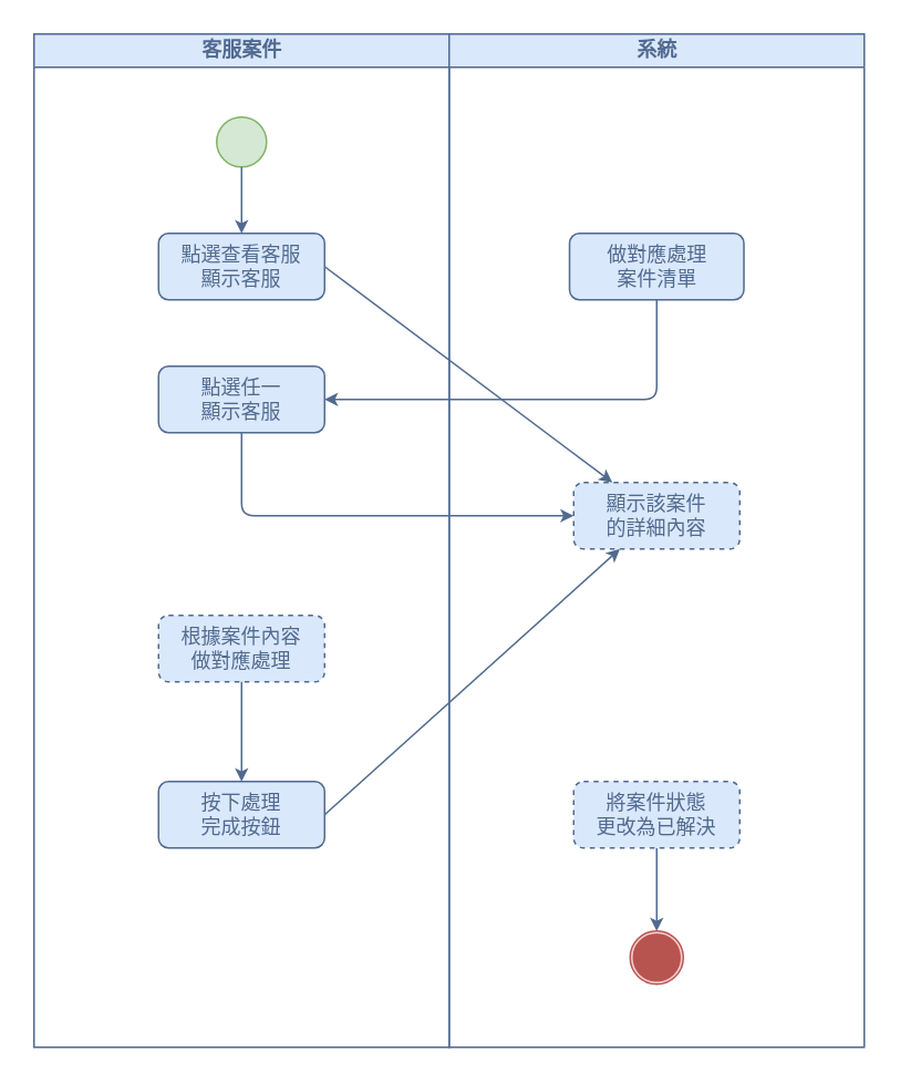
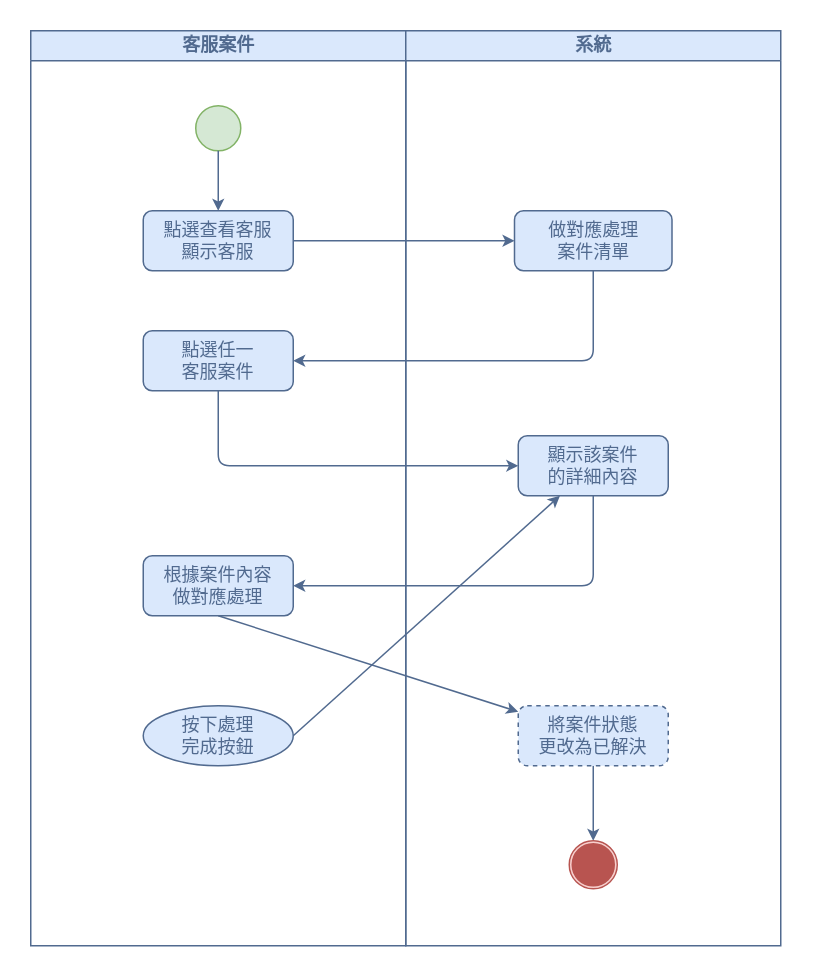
- <mxCell id="18" style="edgeStyle=none;rounded=1;html=1;labelBackgroundColor=none;startArrow=none;startFill=0;startSize=5;endArrow=classic;endFill=1;endSize=5;jettySize=auto;orthogonalLoop=1;strokeWidth=1;fontFamily=Verdana;fontSize=12;strokeColor=#516A8F;arcSize=15;exitX=1;exitY=0.5;exitDx=0;exitDy=0;" parent="1" source="3" target="12" edge="1"><mxGeometry relative="1" as="geometry"><mxPoint x="200" y="280" as="sourcePoint" /><mxPoint x="300" y="170" as="targetPoint" /></mxGeometry></mxCell>
+ <mxCell id="18" style="edgeStyle=none;rounded=1;html=1;labelBackgroundColor=none;startArrow=none;startFill=0;startSize=5;endArrow=classic;endFill=1;endSize=5;jettySize=auto;orthogonalLoop=1;strokeWidth=1;fontFamily=Verdana;fontSize=12;strokeColor=#516A8F;arcSize=15;exitX=1;exitY=0.5;exitDx=0;exitDy=0;entryX=0;entryY=0.5;entryDx=0;entryDy=0;" parent="1" source="3" target="11" edge="1"><mxGeometry relative="1" as="geometry"><mxPoint x="200" y="280" as="sourcePoint" /><mxPoint x="300" y="170" as="targetPoint" /></mxGeometry></mxCell>
- <mxCell id="6" value="&lt;font color=&quot;#516a8f&quot;&gt;點選任一&lt;br&gt;顯示客服&lt;/font&gt;" style="rounded=1;whiteSpace=wrap;html=1;shadow=0;comic=0;labelBackgroundColor=none;strokeWidth=1;fontFamily=Verdana;fontSize=12;align=center;arcSize=15;fillColor=#dae8fc;strokeColor=#516A8F;glass=0;" parent="2" vertex="1"><mxGeometry x="75" y="200" width="100" height="40" as="geometry" /></mxCell>
+ <mxCell id="6" value="&lt;font color=&quot;#516a8f&quot;&gt;點選任一&lt;br&gt;客服案件&lt;/font&gt;" style="rounded=1;whiteSpace=wrap;html=1;shadow=0;comic=0;labelBackgroundColor=none;strokeWidth=1;fontFamily=Verdana;fontSize=12;align=center;arcSize=15;fillColor=#dae8fc;strokeColor=#516A8F;glass=0;" parent="2" vertex="1"><mxGeometry x="75" y="200" width="100" height="40" as="geometry" /></mxCell>
- <mxCell id="12" value="&lt;font color=&quot;#516a8f&quot;&gt;顯示該案件&lt;br&gt;的詳細內容&lt;br&gt;&lt;/font&gt;" style="rounded=1;whiteSpace=wrap;html=1;shadow=0;comic=0;labelBackgroundColor=none;strokeWidth=1;fontFamily=Verdana;fontSize=12;align=center;arcSize=15;fillColor=#dae8fc;strokeColor=#516A8F;glass=0;dashed=1;" parent="10" vertex="1"><mxGeometry x="75" y="270" width="100" height="40" as="geometry" /></mxCell>
+ <mxCell id="12" value="&lt;font color=&quot;#516a8f&quot;&gt;顯示該案件&lt;br&gt;的詳細內容&lt;br&gt;&lt;/font&gt;" style="rounded=1;whiteSpace=wrap;html=1;shadow=0;comic=0;labelBackgroundColor=none;strokeWidth=1;fontFamily=Verdana;fontSize=12;align=center;arcSize=15;fillColor=#dae8fc;strokeColor=#516A8F;glass=0;" parent="10" vertex="1"><mxGeometry x="75" y="270" width="100" height="40" as="geometry" /></mxCell>
- <mxCell id="7" value="&lt;font color=&quot;#516a8f&quot;&gt;根據案件內容&lt;br&gt;做對應處理&lt;br&gt;&lt;/font&gt;" style="rounded=1;whiteSpace=wrap;html=1;shadow=0;comic=0;labelBackgroundColor=none;strokeWidth=1;fontFamily=Verdana;fontSize=12;align=center;arcSize=15;fillColor=#dae8fc;strokeColor=#516A8F;glass=0;dashed=1;" vertex="1" parent="2"><mxGeometry x="75" y="350" width="100" height="40" as="geometry" /></mxCell>
+ <mxCell id="7" value="&lt;font color=&quot;#516a8f&quot;&gt;根據案件內容&lt;br&gt;做對應處理&lt;br&gt;&lt;/font&gt;" style="rounded=1;whiteSpace=wrap;html=1;shadow=0;comic=0;labelBackgroundColor=none;strokeWidth=1;fontFamily=Verdana;fontSize=12;align=center;arcSize=15;fillColor=#dae8fc;strokeColor=#516A8F;glass=0;" vertex="1" parent="2"><mxGeometry x="75" y="350" width="100" height="40" as="geometry" /></mxCell>
+ <mxCell id="21" style="edgeStyle=none;rounded=1;html=1;labelBackgroundColor=none;startArrow=none;startFill=0;startSize=5;endArrow=classic;endFill=1;endSize=5;jettySize=auto;orthogonalLoop=1;strokeWidth=1;fontFamily=Verdana;fontSize=12;strokeColor=#516A8F;arcSize=15;exitX=0.5;exitY=1;exitDx=0;exitDy=0;entryX=1;entryY=0.5;entryDx=0;entryDy=0;" edge="1" parent="1" target="7" source="12"><mxGeometry relative="1" as="geometry"><mxPoint x="-105" y="310" as="sourcePoint" /><mxPoint x="90" y="370" as="targetPoint" /><Array as="points"><mxPoint x="395" y="390" /></Array></mxGeometry></mxCell>
- <mxCell id="9" style="edgeStyle=none;rounded=0;html=1;labelBackgroundColor=none;startArrow=none;startFill=0;startSize=5;endArrow=classic;endFill=1;endSize=5;jettySize=auto;orthogonalLoop=1;strokeWidth=1;fontFamily=Verdana;fontSize=12;exitX=0.5;exitY=1;exitDx=0;exitDy=0;strokeColor=#516A8F;arcSize=20;entryX=0.5;entryY=0;entryDx=0;entryDy=0;" edge="1" parent="2" source="7" target="8"><mxGeometry relative="1" as="geometry"><mxPoint x="135" y="90" as="sourcePoint" /><mxPoint x="135" y="130" as="targetPoint" /></mxGeometry></mxCell>
+ <mxCell id="9" style="edgeStyle=none;rounded=0;html=1;labelBackgroundColor=none;startArrow=none;startFill=0;startSize=5;endArrow=classic;endFill=1;endSize=5;jettySize=auto;orthogonalLoop=1;strokeWidth=1;fontFamily=Verdana;fontSize=12;exitX=0.5;exitY=1;exitDx=0;exitDy=0;strokeColor=#516A8F;arcSize=20;" edge="1" parent="2" source="7" target="17"><mxGeometry relative="1" as="geometry"><mxPoint x="135" y="90" as="sourcePoint" /><mxPoint x="135" y="130" as="targetPoint" /></mxGeometry></mxCell>
- <mxCell id="8" value="&lt;font color=&quot;#516a8f&quot;&gt;按下處理&lt;br&gt;完成按鈕&lt;br&gt;&lt;/font&gt;" style="rounded=1;whiteSpace=wrap;html=1;shadow=0;comic=0;labelBackgroundColor=none;strokeWidth=1;fontFamily=Verdana;fontSize=12;align=center;arcSize=15;fillColor=#dae8fc;strokeColor=#516A8F;glass=0;" vertex="1" parent="2"><mxGeometry x="75" y="450" width="100" height="40" as="geometry" /></mxCell>
+ <mxCell id="8" value="&lt;font color=&quot;#516a8f&quot;&gt;按下處理&lt;br&gt;完成按鈕&lt;br&gt;&lt;/font&gt;" style="ellipse;whiteSpace=wrap;html=1;shadow=0;comic=0;labelBackgroundColor=none;strokeWidth=1;fontFamily=Verdana;fontSize=12;align=center;arcSize=15;fillColor=#dae8fc;strokeColor=#516A8F;glass=0;" vertex="1" parent="2"><mxGeometry x="75" y="450" width="100" height="40" as="geometry" /></mxCell>
